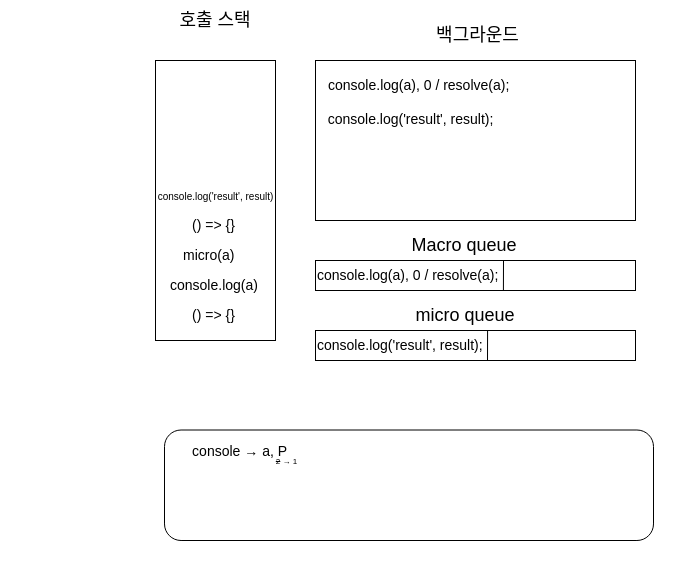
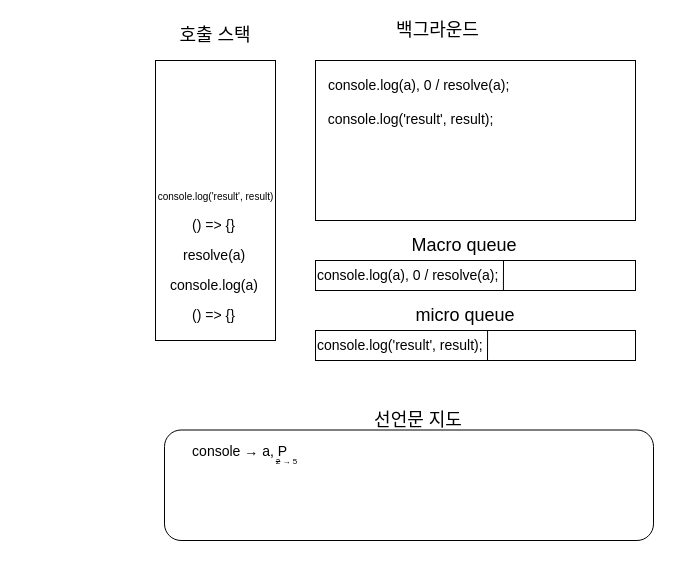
- <mxCell id="3" value="&lt;font style=&quot;font-size: 18px;&quot;&gt;호출 스택&lt;/font&gt;" style="text;html=1;strokeColor=none;fillColor=none;align=center;verticalAlign=middle;whiteSpace=wrap;rounded=0;fontSize=14;" vertex="1" parent="1"><mxGeometry x="170" y="5" width="90" height="30" as="geometry" /></mxCell>
+ <mxCell id="3" value="&lt;font style=&quot;font-size: 18px;&quot;&gt;호출 스택&lt;/font&gt;" style="text;html=1;strokeColor=none;fillColor=none;align=center;verticalAlign=middle;whiteSpace=wrap;rounded=0;fontSize=14;" vertex="1" parent="1"><mxGeometry x="170" y="20" width="90" height="30" as="geometry" /></mxCell>
- <mxCell id="11" value="&lt;span style=&quot;font-size: 18px;&quot;&gt;백그라운드&lt;/span&gt;" style="text;html=1;strokeColor=none;fillColor=none;align=center;verticalAlign=middle;whiteSpace=wrap;rounded=0;fontSize=14;" vertex="1" parent="1"><mxGeometry x="430" y="20" width="95" height="30" as="geometry" /></mxCell>
+ <mxCell id="11" value="&lt;span style=&quot;font-size: 18px;&quot;&gt;백그라운드&lt;/span&gt;" style="text;html=1;strokeColor=none;fillColor=none;align=center;verticalAlign=middle;whiteSpace=wrap;rounded=0;fontSize=14;" vertex="1" parent="1"><mxGeometry x="390" y="15" width="95" height="30" as="geometry" /></mxCell>
- <mxCell id="27" value="&lt;div style=&quot;&quot;&gt;&lt;span style=&quot;font-size: 14px;&quot;&gt;micro(a)&lt;/span&gt;&lt;/div&gt;" style="text;html=1;align=left;verticalAlign=middle;resizable=0;points=[];autosize=1;strokeColor=none;fillColor=none;fontSize=8;" vertex="1" parent="26"><mxGeometry x="-1.766" width="90" height="30" as="geometry" /></mxCell>
+ <mxCell id="27" value="&lt;div style=&quot;&quot;&gt;&lt;span style=&quot;font-size: 14px;&quot;&gt;resolve(a)&lt;/span&gt;&lt;/div&gt;" style="text;html=1;align=left;verticalAlign=middle;resizable=0;points=[];autosize=1;strokeColor=none;fillColor=none;fontSize=8;" vertex="1" parent="26"><mxGeometry x="-1.766" width="90" height="30" as="geometry" /></mxCell>
+ <mxCell id="6" value="&lt;font style=&quot;font-size: 18px;&quot;&gt;선언문 지도&lt;/font&gt;" style="text;html=1;strokeColor=none;fillColor=none;align=center;verticalAlign=middle;whiteSpace=wrap;rounded=0;fontSize=14;" vertex="1" parent="4"><mxGeometry x="197.93" width="112.07" height="19.5" as="geometry" /></mxCell>
- <mxCell id="9" value="&lt;strike&gt;2&lt;/strike&gt;&amp;nbsp;→ 1" style="text;html=1;align=center;verticalAlign=middle;resizable=0;points=[];autosize=1;strokeColor=none;fillColor=none;fontSize=8;fontFamily=Helvetica;fontColor=default;" vertex="1" parent="7"><mxGeometry x="78" y="14.95" width="40" height="20" as="geometry" /></mxCell>
+ <mxCell id="9" value="&lt;strike&gt;2&lt;/strike&gt;&amp;nbsp;→ 5" style="text;html=1;align=center;verticalAlign=middle;resizable=0;points=[];autosize=1;strokeColor=none;fillColor=none;fontSize=8;fontFamily=Helvetica;fontColor=default;" vertex="1" parent="7"><mxGeometry x="78" y="14.95" width="40" height="20" as="geometry" /></mxCell>
